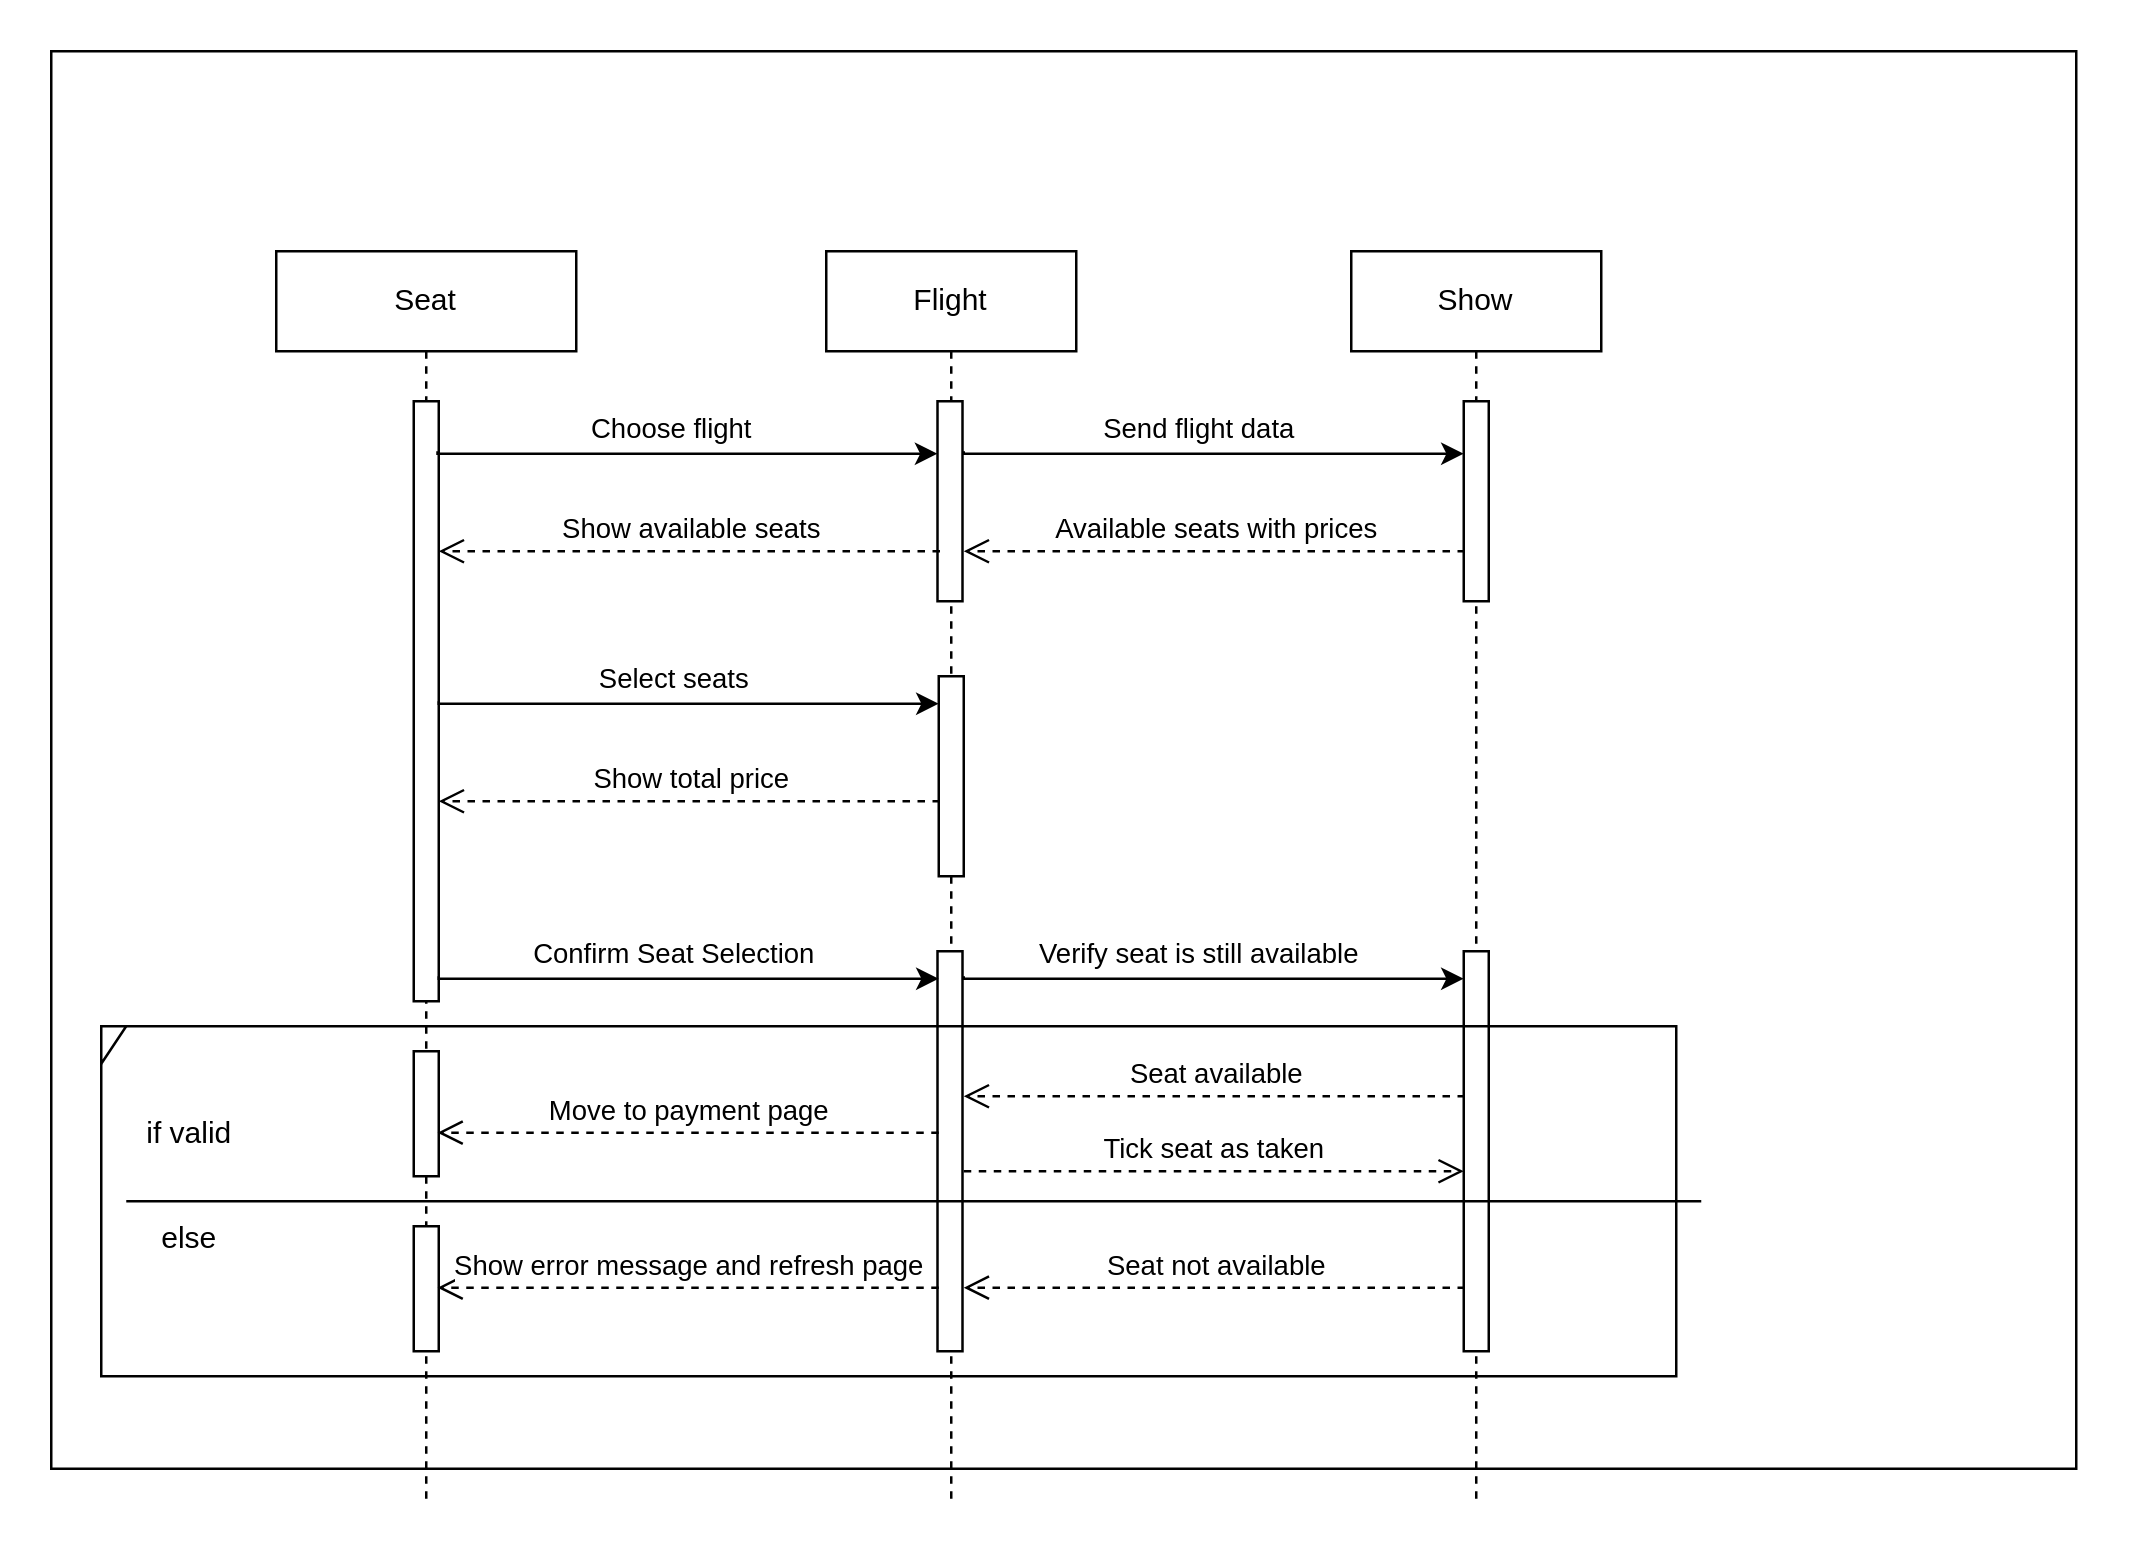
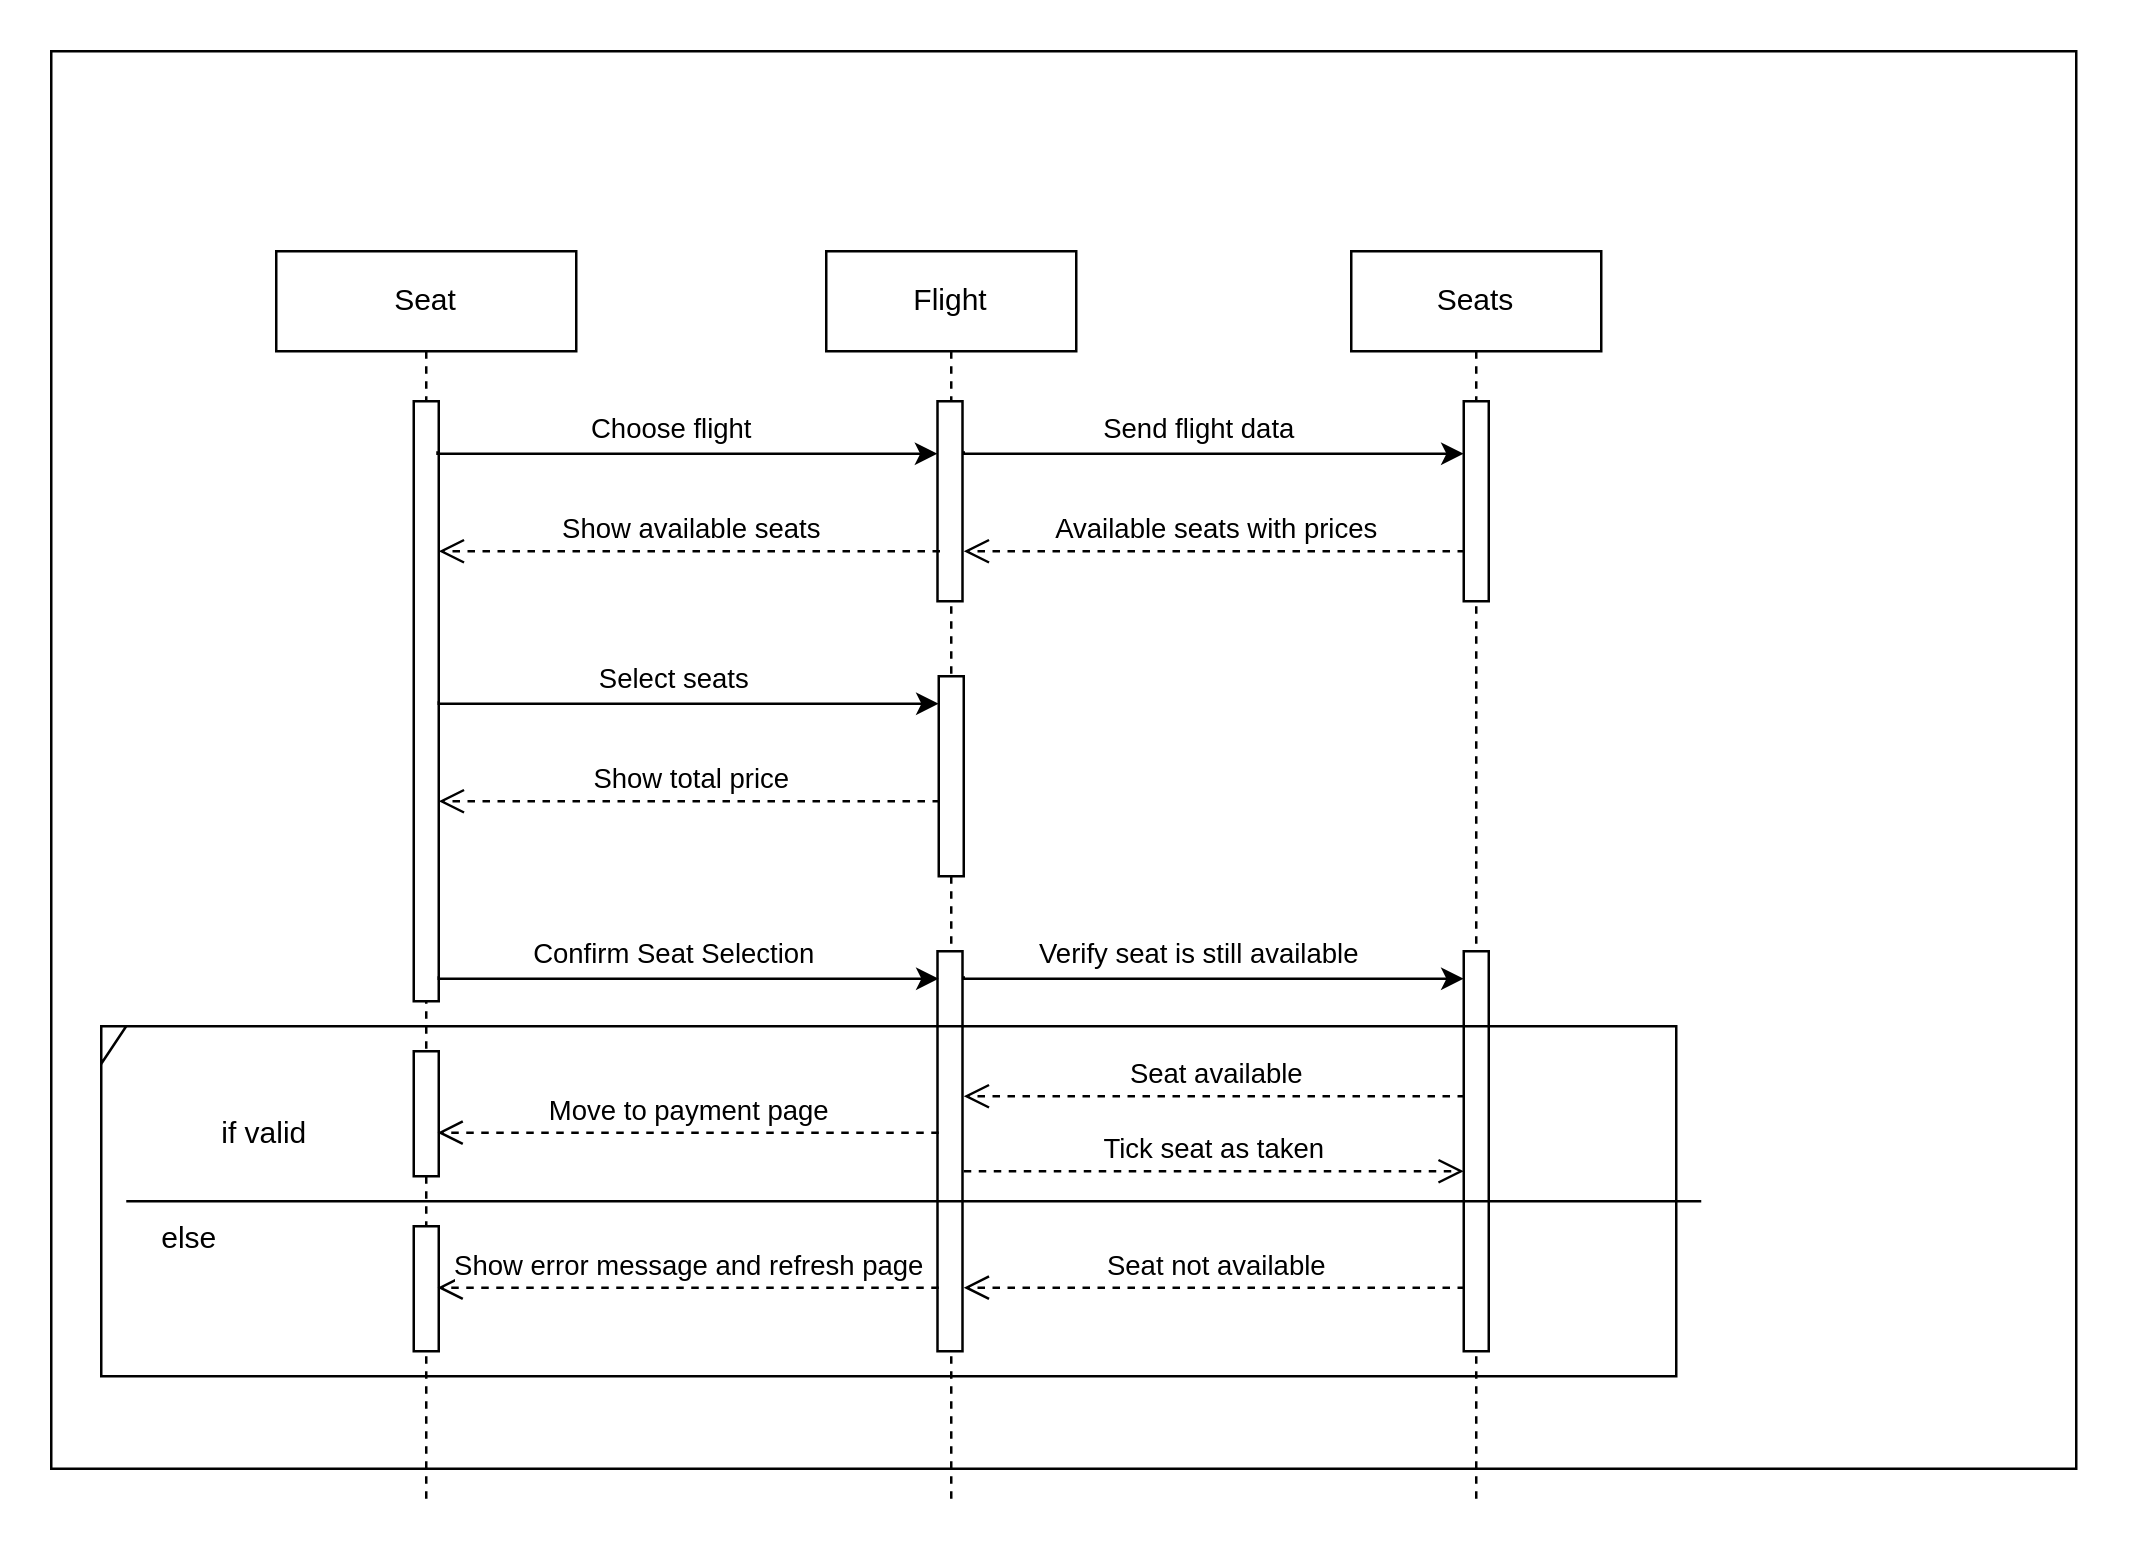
- <mxCell id="10" value="Show" style="shape=umlLifeline;perimeter=lifelinePerimeter;whiteSpace=wrap;html=1;container=1;dropTarget=0;collapsible=0;recursiveResize=0;outlineConnect=0;portConstraint=eastwest;newEdgeStyle={&quot;curved&quot;:0,&quot;rounded&quot;:0};" parent="1" vertex="1"><mxGeometry x="540" y="100" width="100" height="500" as="geometry" /></mxCell>
+ <mxCell id="10" value="Seats" style="shape=umlLifeline;perimeter=lifelinePerimeter;whiteSpace=wrap;html=1;container=1;dropTarget=0;collapsible=0;recursiveResize=0;outlineConnect=0;portConstraint=eastwest;newEdgeStyle={&quot;curved&quot;:0,&quot;rounded&quot;:0};" parent="1" vertex="1"><mxGeometry x="540" y="100" width="100" height="500" as="geometry" /></mxCell>
- <mxCell id="27" value="if valid" style="text;html=1;align=center;verticalAlign=middle;resizable=0;points=[];autosize=1;strokeColor=none;fillColor=none;" parent="1" vertex="1"><mxGeometry x="45" y="438" width="60" height="30" as="geometry" /></mxCell>
+ <mxCell id="27" value="if valid" style="text;html=1;align=center;verticalAlign=middle;resizable=0;points=[];autosize=1;strokeColor=none;fillColor=none;" parent="1" vertex="1"><mxGeometry x="75" y="438" width="60" height="30" as="geometry" /></mxCell>
